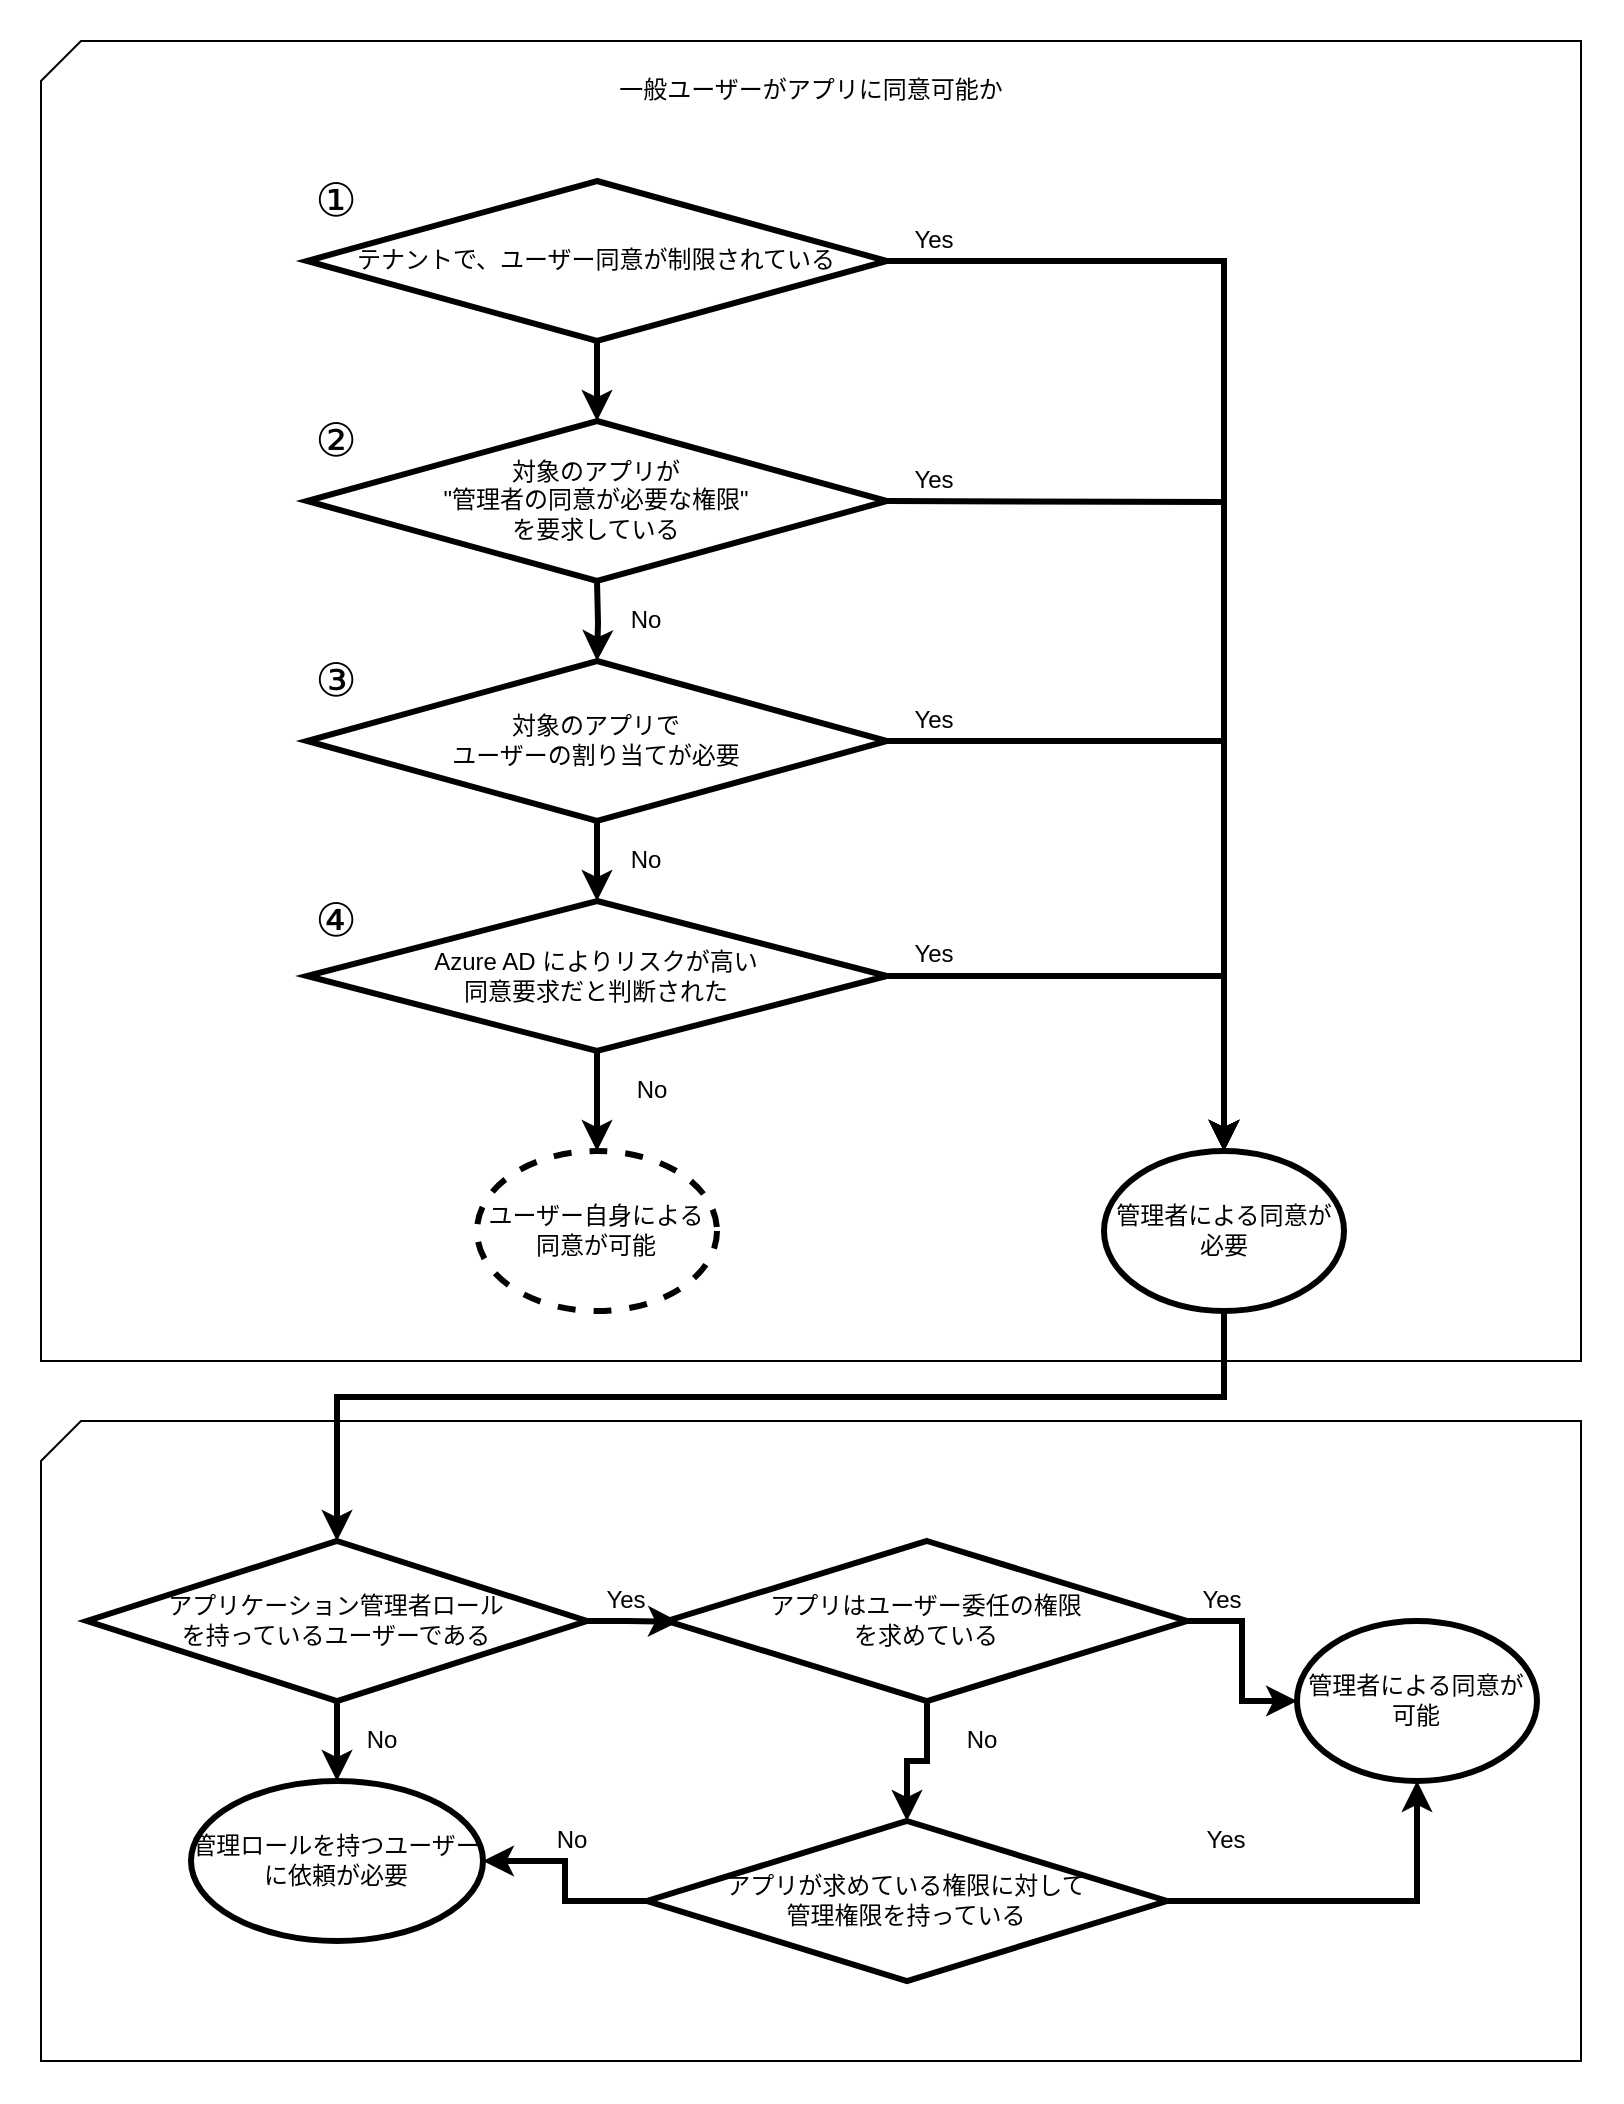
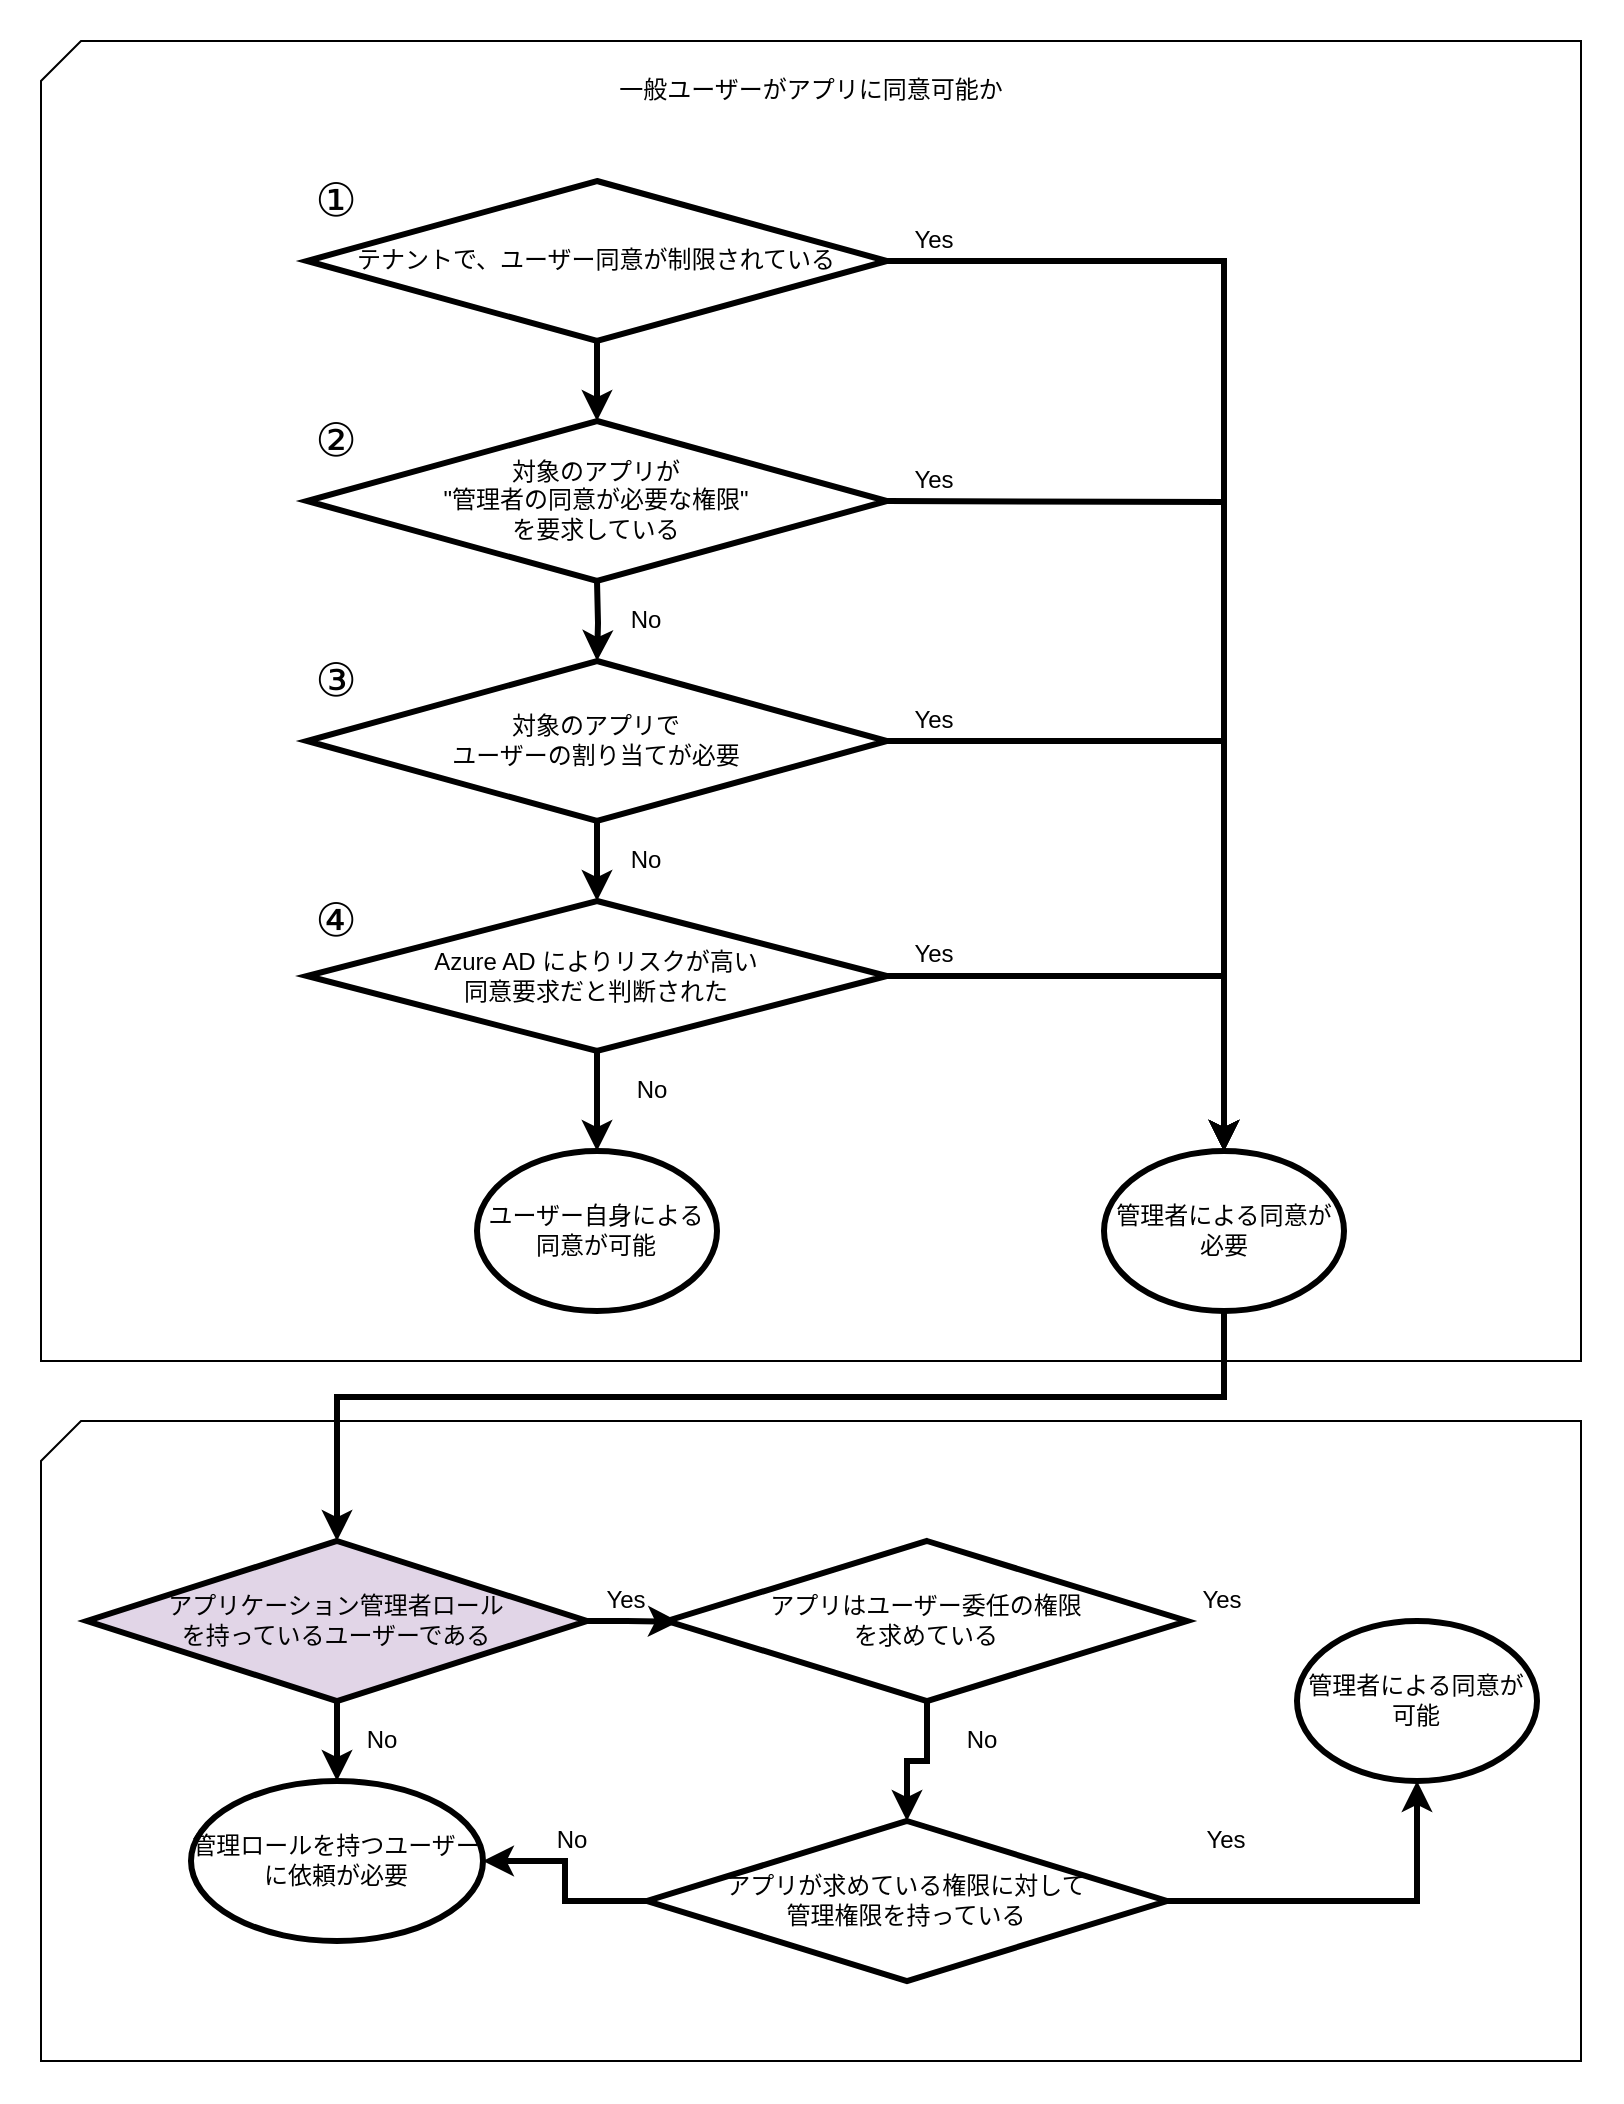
- <mxCell id="14" value="ユーザー自身による同意が可能" style="ellipse;whiteSpace=wrap;html=1;strokeWidth=3;fontStyle=0;fontSize=12;dashed=1;" parent="1" vertex="1"><mxGeometry x="238" y="575" width="120" height="80" as="geometry" /></mxCell>
+ <mxCell id="14" value="ユーザー自身による同意が可能" style="ellipse;whiteSpace=wrap;html=1;strokeWidth=3;fontStyle=0;fontSize=12;" parent="1" vertex="1"><mxGeometry x="238" y="575" width="120" height="80" as="geometry" /></mxCell>
- <mxCell id="17" value="アプリケーション管理者ロール&lt;br style=&quot;font-size: 12px&quot;&gt;を持っているユーザーである" style="rhombus;whiteSpace=wrap;html=1;strokeWidth=3;fontStyle=0;fontSize=12;" parent="1" vertex="1"><mxGeometry x="43" y="770" width="250" height="80" as="geometry" /></mxCell>
+ <mxCell id="17" value="アプリケーション管理者ロール&lt;br style=&quot;font-size: 12px&quot;&gt;を持っているユーザーである" style="rhombus;whiteSpace=wrap;html=1;strokeWidth=3;fontStyle=0;fontSize=12;fillColor=#e1d5e7;" parent="1" vertex="1"><mxGeometry x="43" y="770" width="250" height="80" as="geometry" /></mxCell>
- <mxCell id="22" style="edgeStyle=orthogonalEdgeStyle;rounded=0;orthogonalLoop=1;jettySize=auto;html=1;strokeWidth=3;fontStyle=0;fontSize=12;" parent="1" source="24" target="18" edge="1"><mxGeometry relative="1" as="geometry" /></mxCell>
